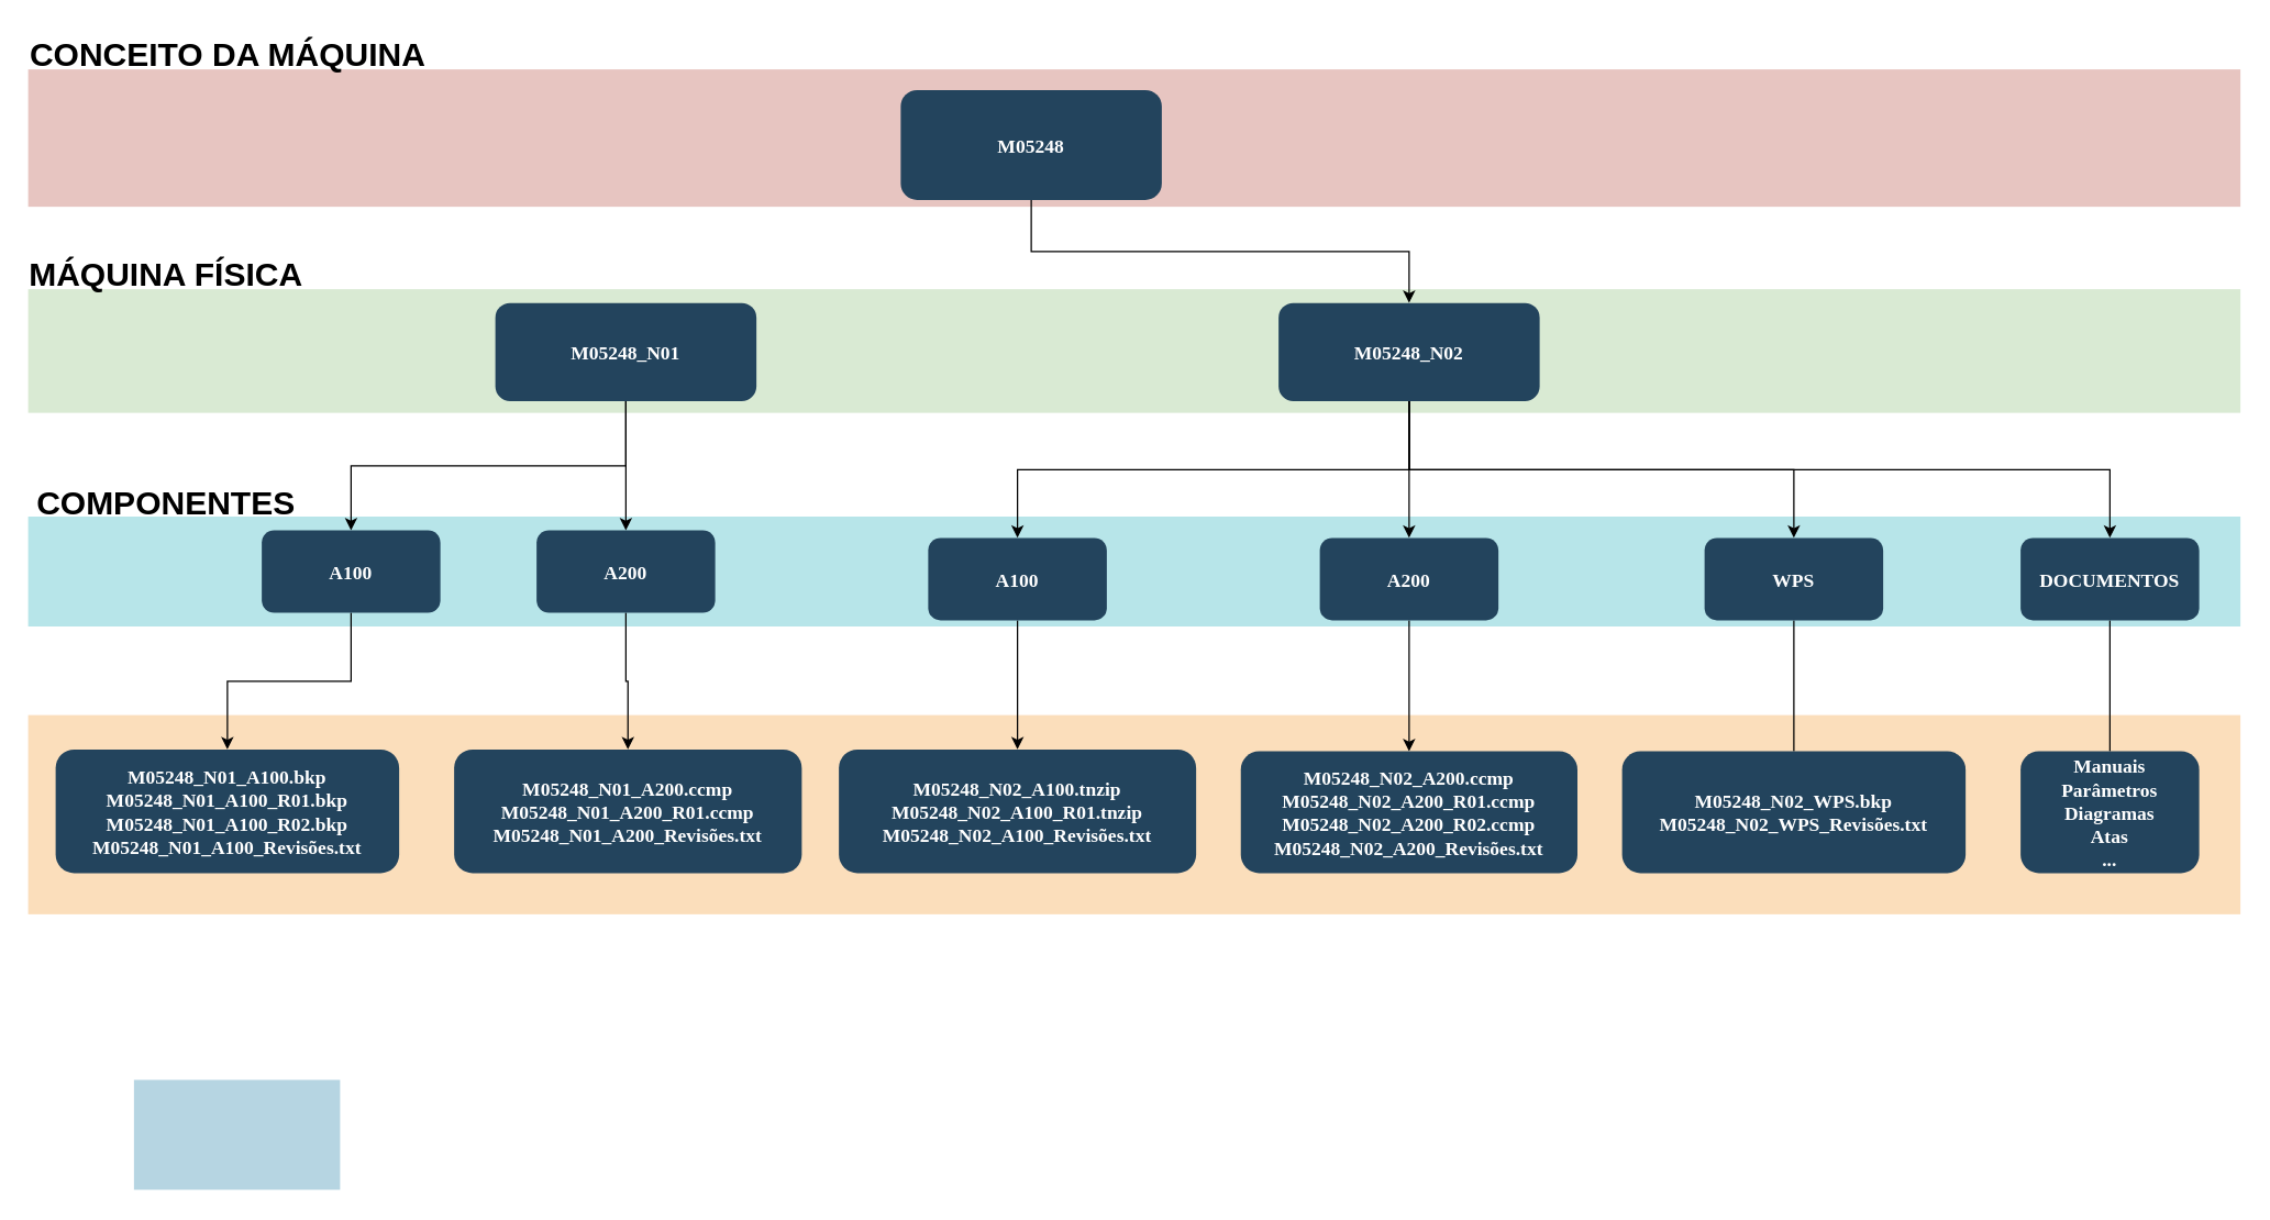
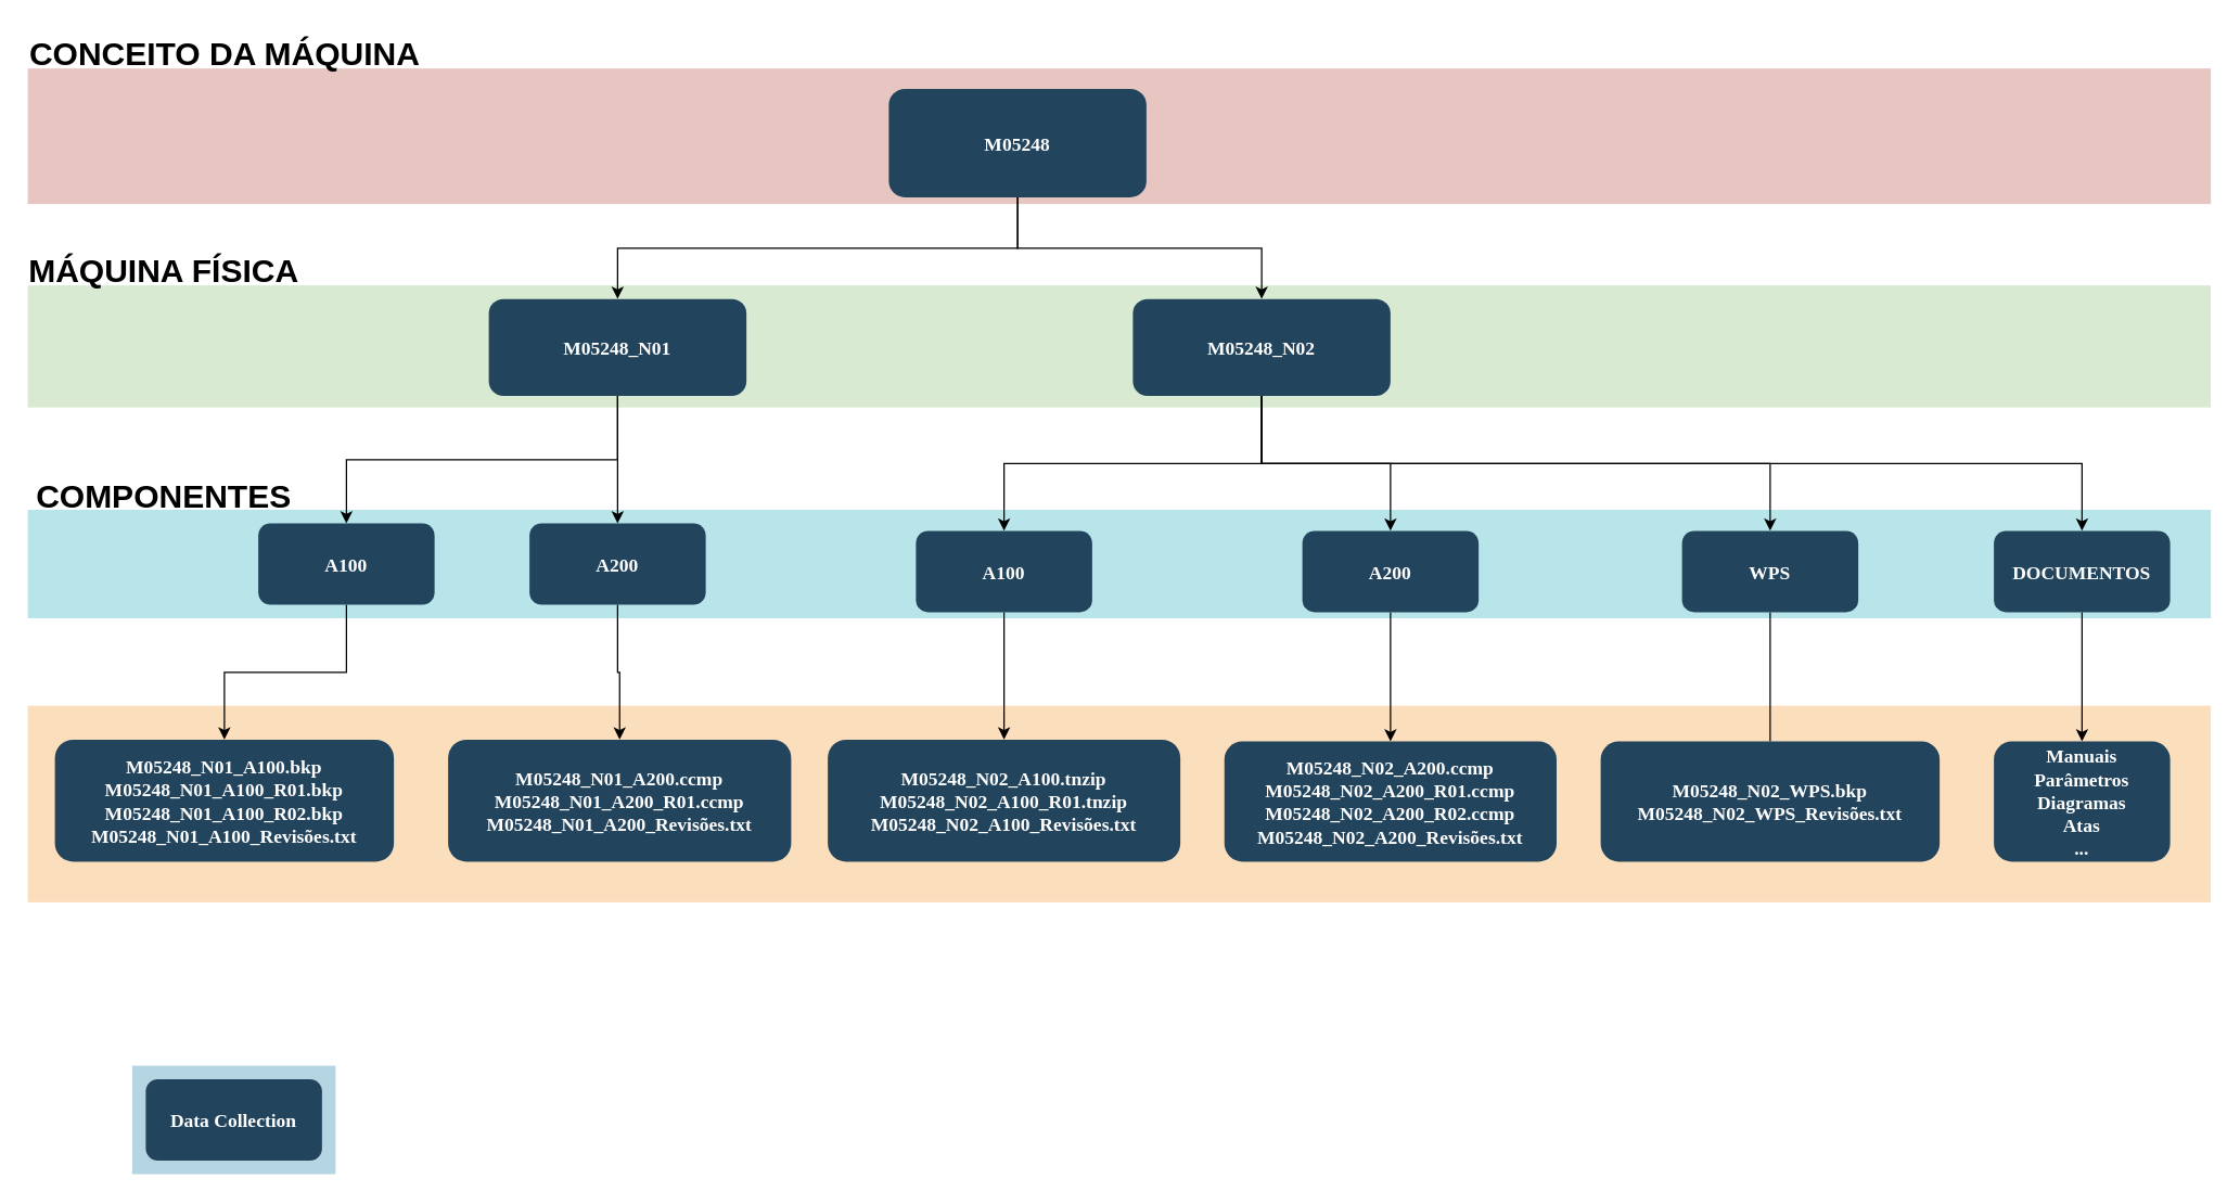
+ <mxCell id="30" value="" style="edgeStyle=orthogonalEdgeStyle;rounded=0;orthogonalLoop=1;jettySize=auto;html=1;entryX=0.5;entryY=0;entryDx=0;entryDy=0;exitX=0.5;exitY=1;exitDx=0;exitDy=0;" edge="1" parent="1" source="8" target="12"><mxGeometry relative="1" as="geometry"><mxPoint x="732" y="176" as="sourcePoint" /><mxPoint x="1035" y="230" as="targetPoint" /></mxGeometry></mxCell>
- <mxCell id="10" value="M05248_N02" style="rounded=1;fillColor=#23445D;gradientColor=none;strokeColor=none;fontColor=#FFFFFF;fontStyle=1;fontFamily=Tahoma;fontSize=14" parent="1" vertex="1"><mxGeometry x="930" y="220" width="190" height="71.5" as="geometry" /></mxCell>
+ <mxCell id="10" value="M05248_N02" style="rounded=1;fillColor=#23445D;gradientColor=none;strokeColor=none;fontColor=#FFFFFF;fontStyle=1;fontFamily=Tahoma;fontSize=14" parent="1" vertex="1"><mxGeometry x="835" y="220" width="190" height="71.5" as="geometry" /></mxCell>
- <mxCell id="31" value="" style="edgeStyle=orthogonalEdgeStyle;rounded=0;orthogonalLoop=1;jettySize=auto;html=1;endArrow=none;" edge="1" parent="1" source="32" target="36"><mxGeometry relative="1" as="geometry" /></mxCell>
+ <mxCell id="31" value="" style="edgeStyle=orthogonalEdgeStyle;rounded=0;orthogonalLoop=1;jettySize=auto;html=1;" edge="1" parent="1" source="32" target="36"><mxGeometry relative="1" as="geometry" /></mxCell>
+ <mxCell id="19" value="Data Collection" style="rounded=1;fillColor=#23445D;gradientColor=none;strokeColor=none;fontColor=#FFFFFF;fontStyle=1;fontFamily=Tahoma;fontSize=14" parent="1" vertex="1"><mxGeometry x="107" y="795.5" width="130" height="60" as="geometry" /></mxCell>
